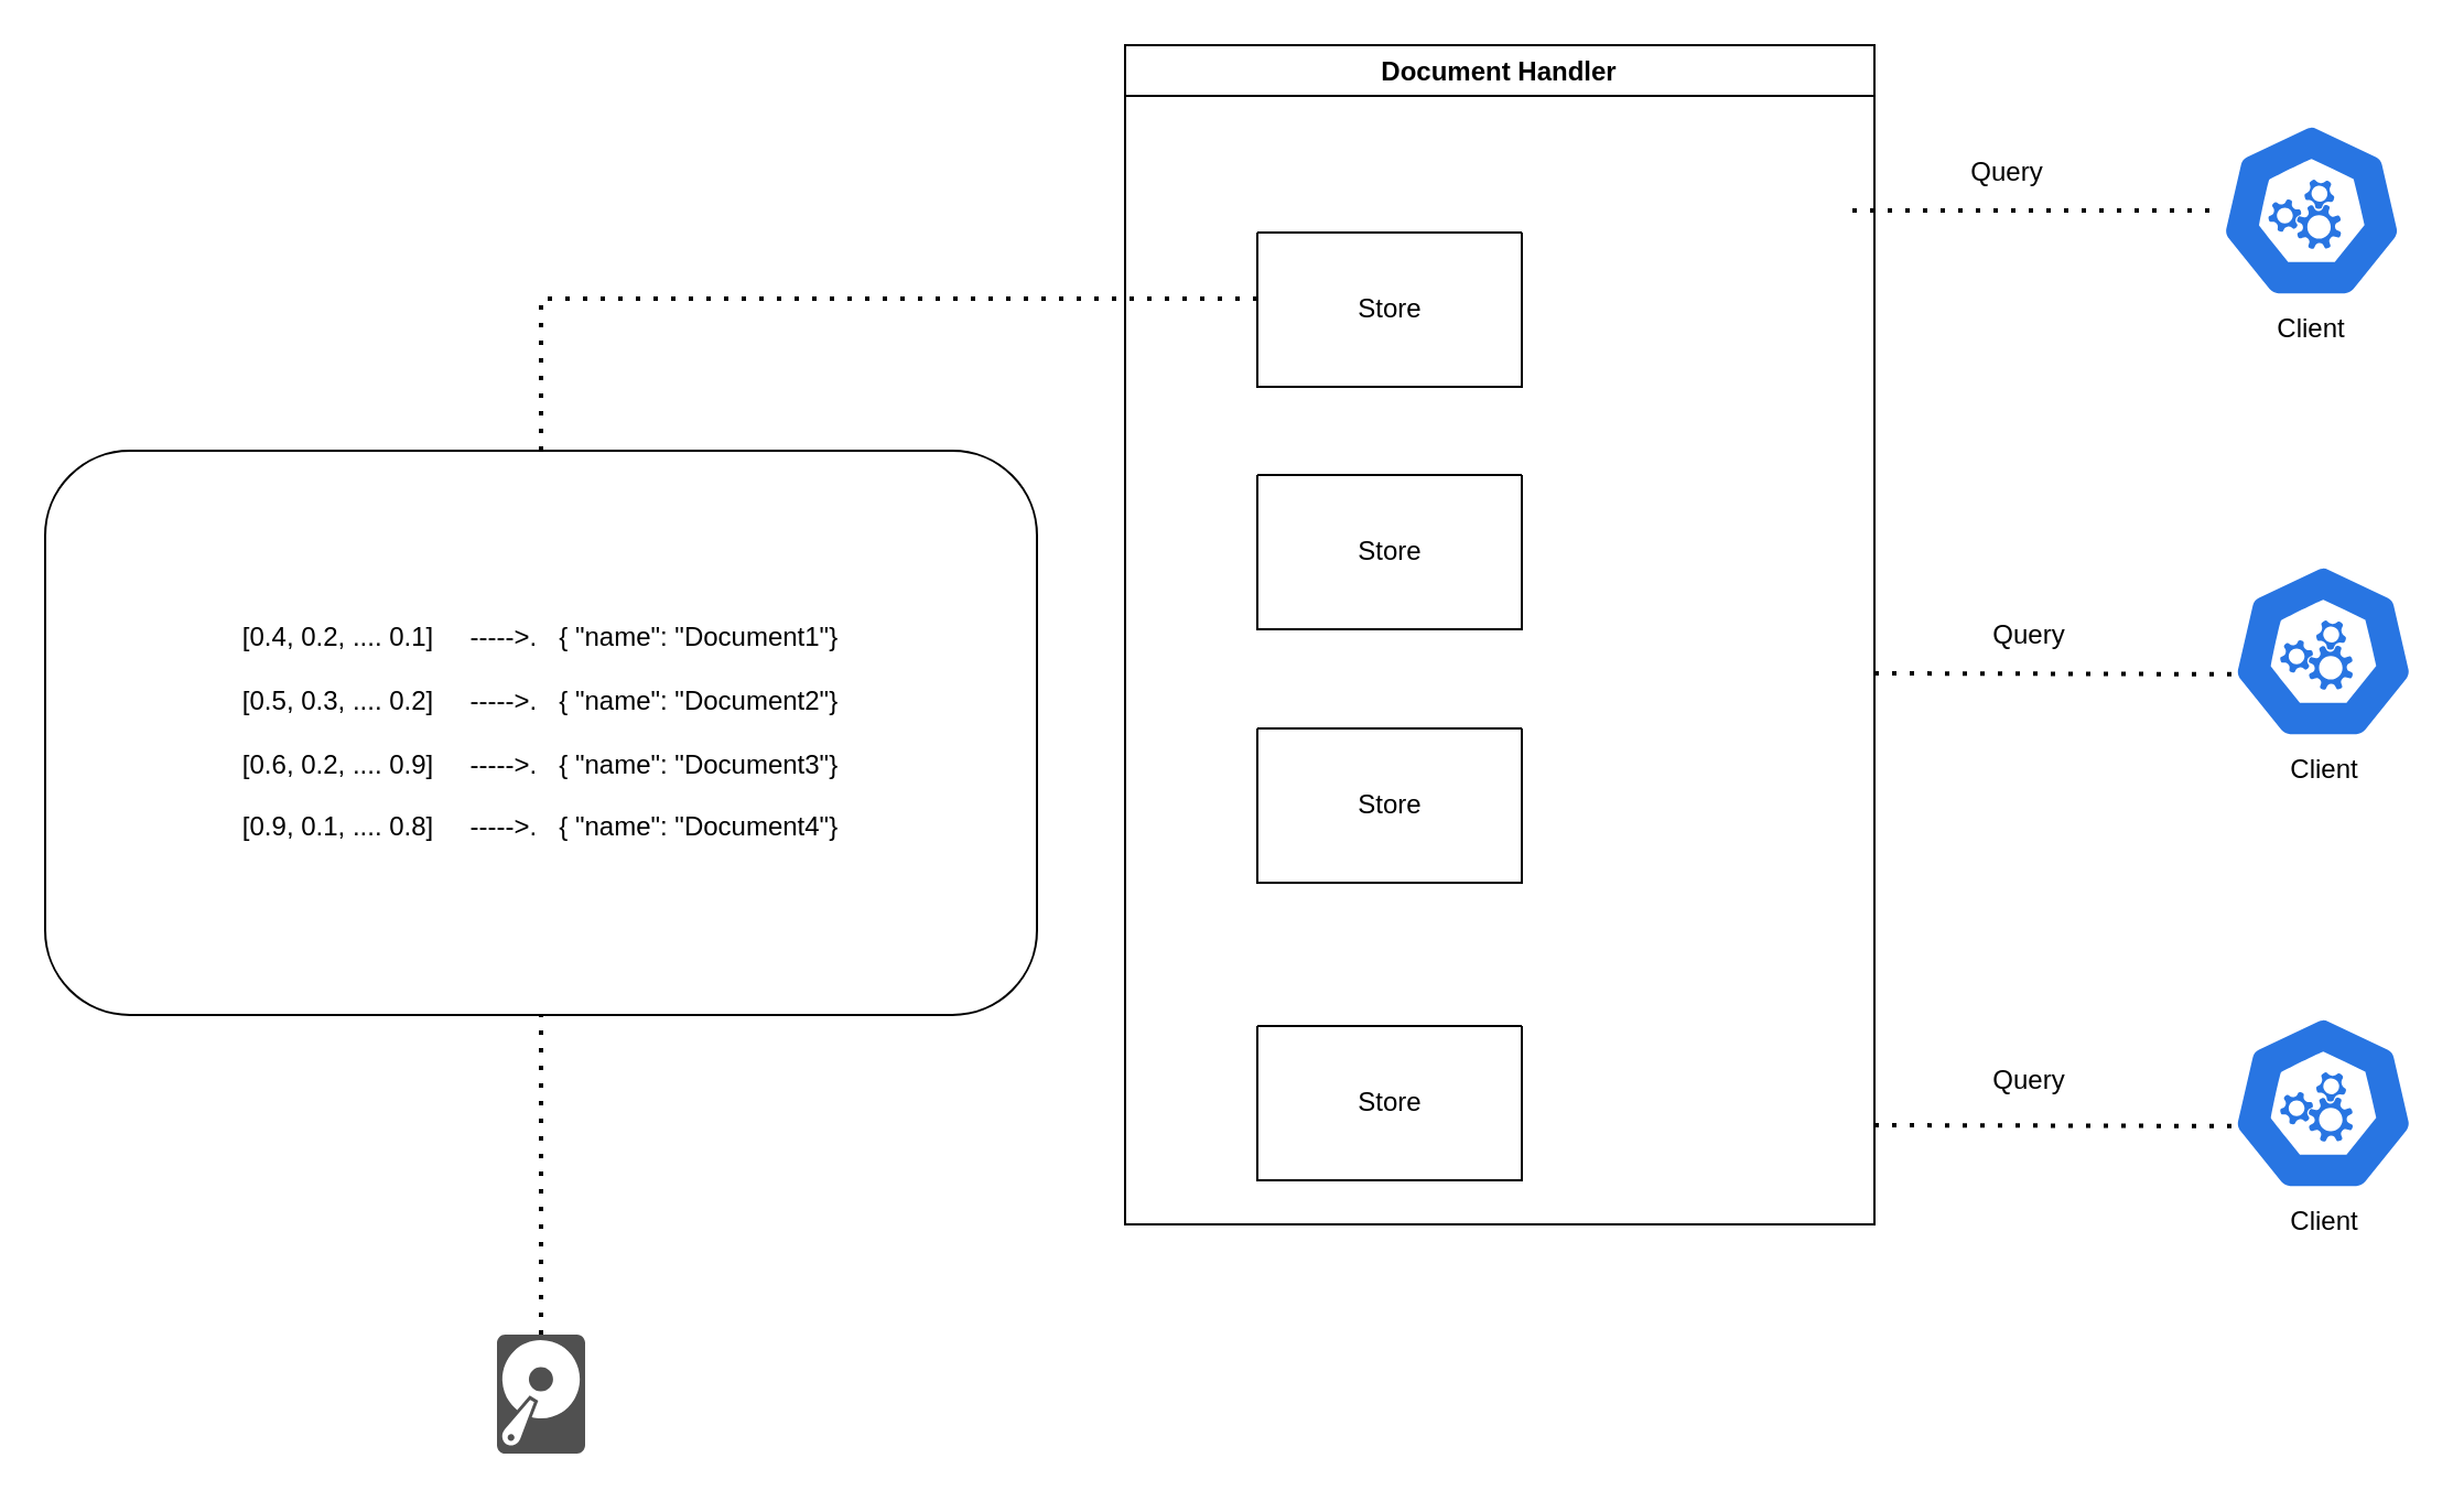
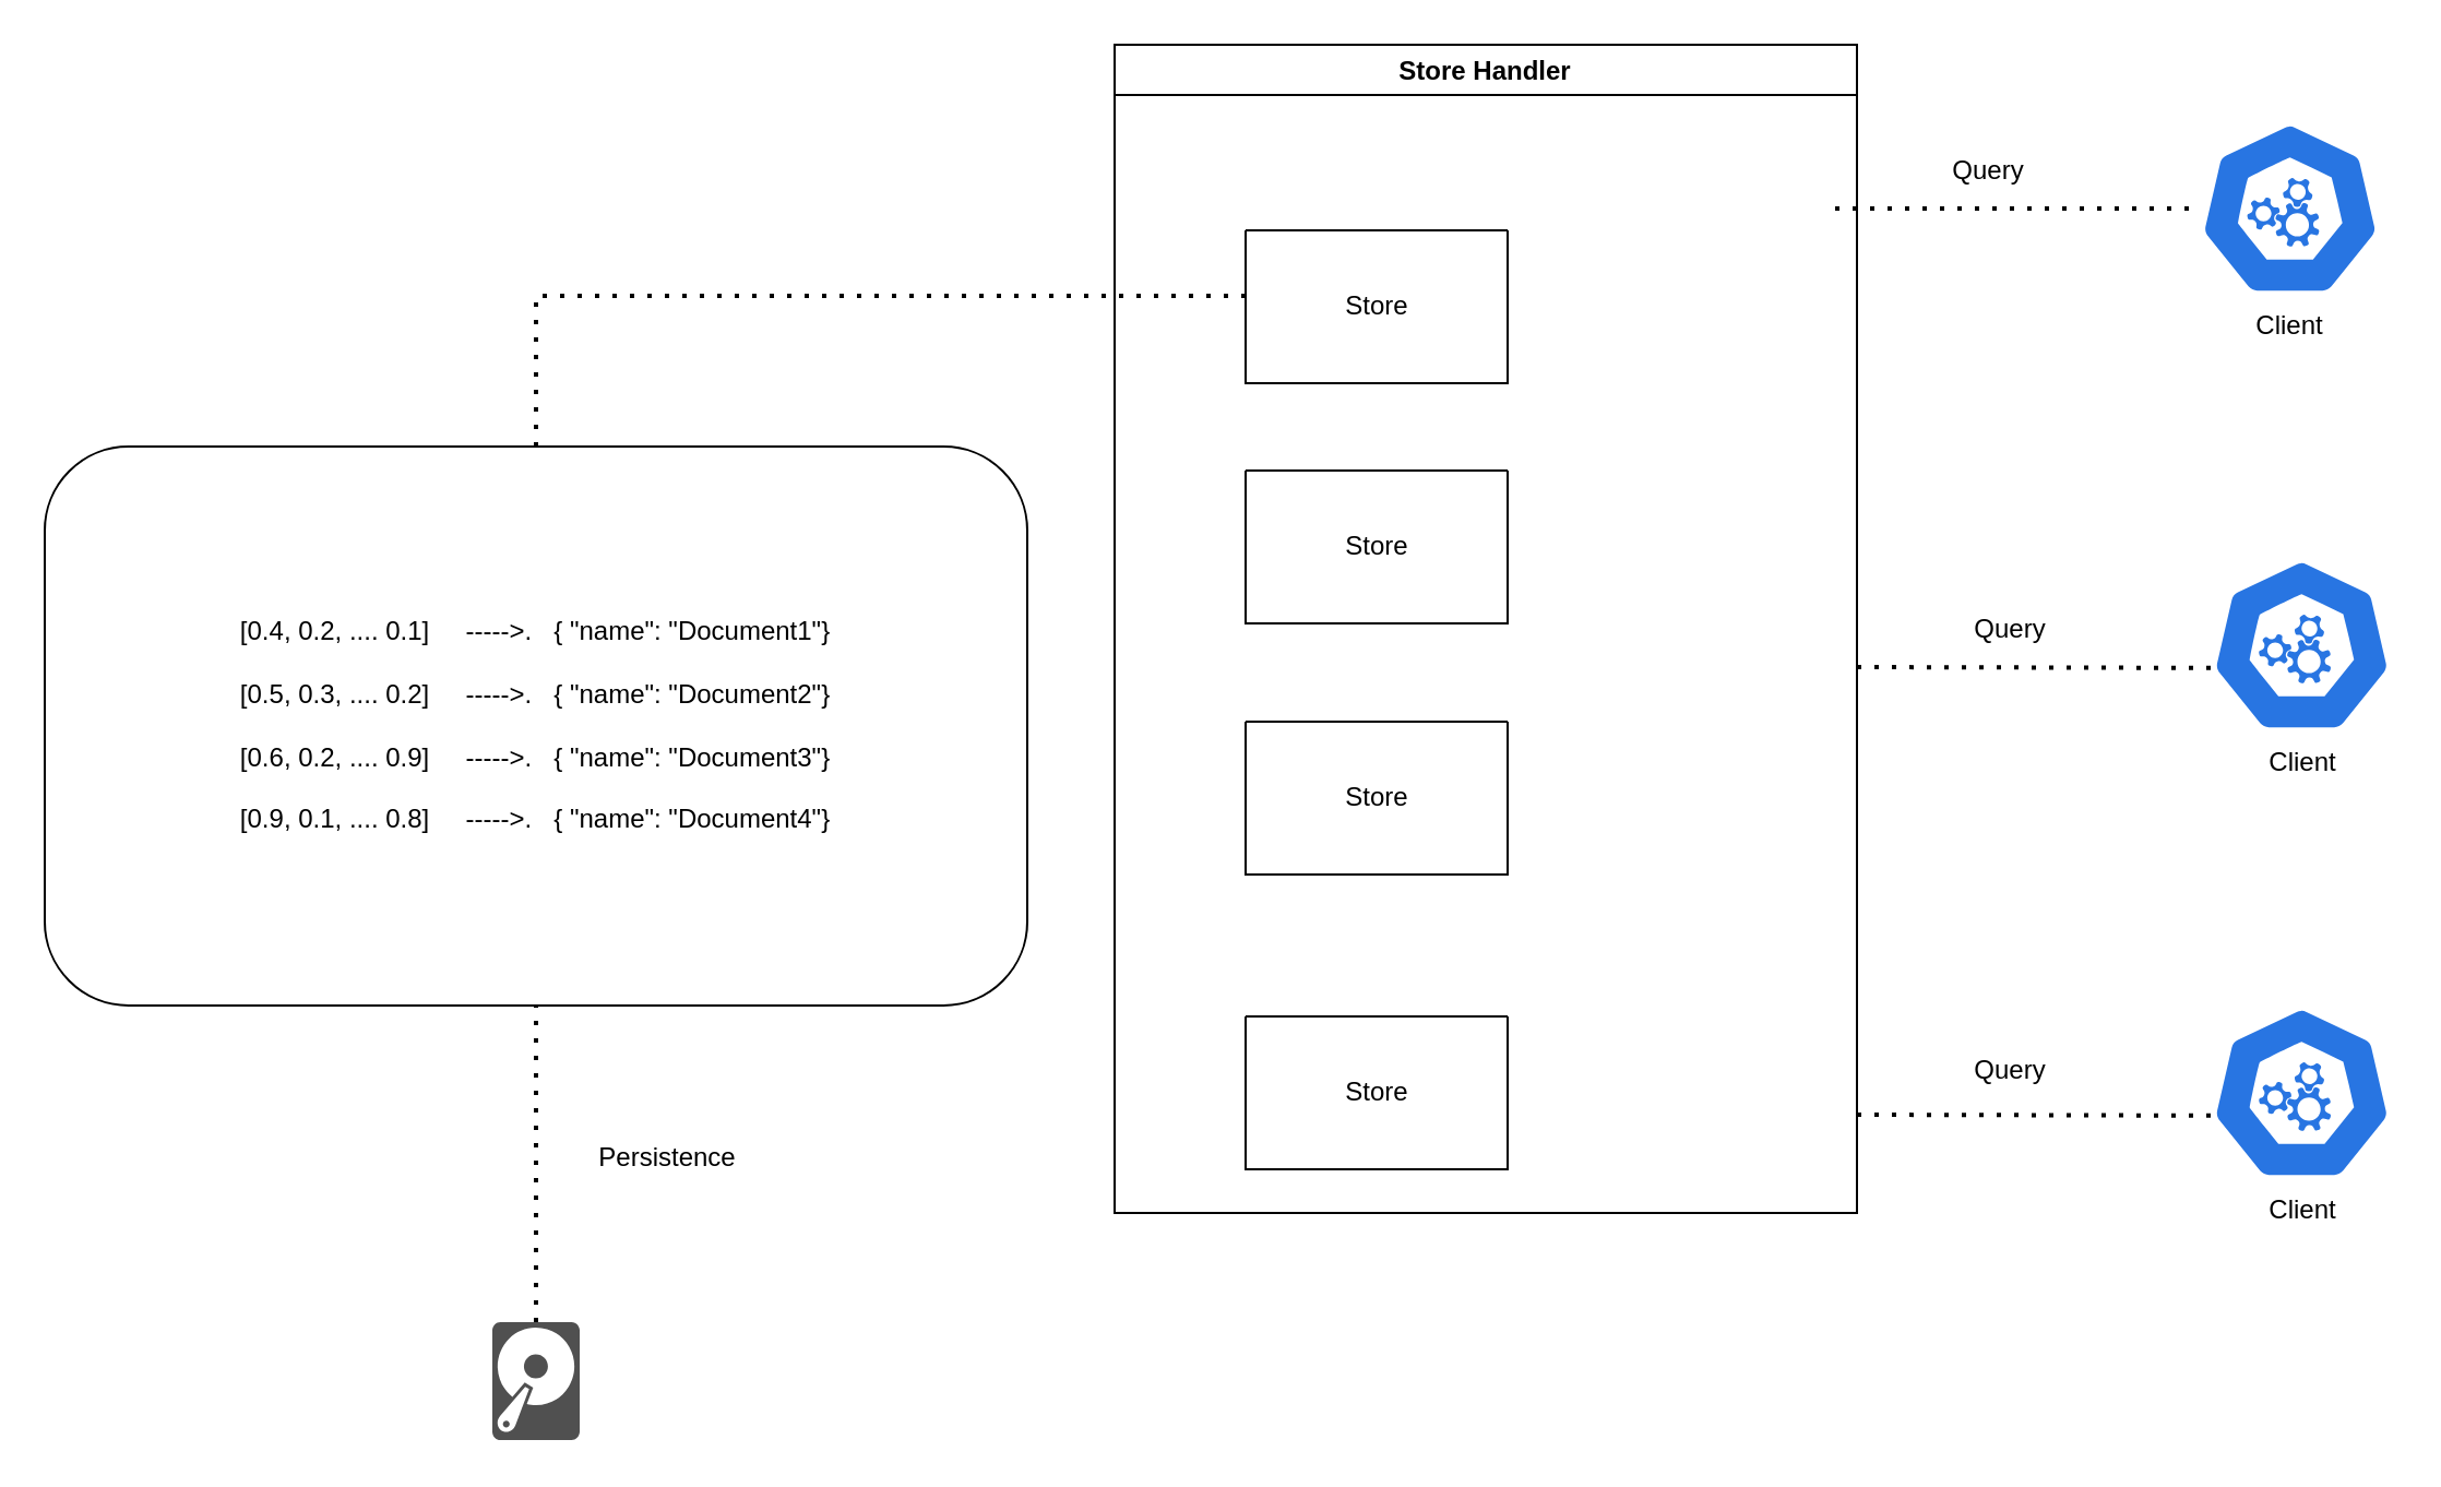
- <mxCell id="13" value="Document Handler" style="swimlane;" vertex="1" parent="1"><mxGeometry x="510" y="20" width="340" height="535" as="geometry" /></mxCell>
+ <mxCell id="13" value="Store Handler" style="swimlane;" vertex="1" parent="1"><mxGeometry x="510" y="20" width="340" height="535" as="geometry" /></mxCell>
+ <mxCell id="12" value="Persistence" style="text;html=1;align=center;verticalAlign=middle;resizable=0;points=[];autosize=1;strokeColor=none;fillColor=none;" vertex="1" parent="1"><mxGeometry x="260" y="515" width="90" height="30" as="geometry" /></mxCell>
